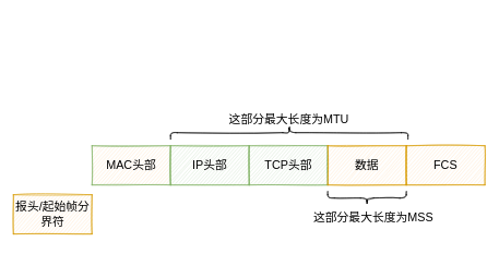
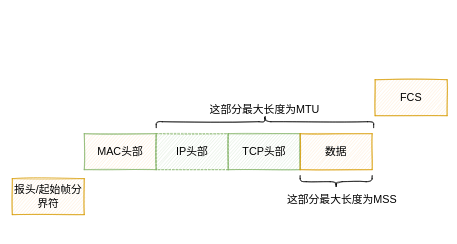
- <mxCell id="4" value="IP头部" style="rounded=0;whiteSpace=wrap;html=1;sketch=1;fontSize=18;fillColor=#d5e8d4;strokeColor=#82b366;" vertex="1" parent="1"><mxGeometry x="260" y="222" width="120" height="60" as="geometry" /></mxCell>
+ <mxCell id="4" value="IP头部" style="rounded=0;whiteSpace=wrap;html=1;sketch=1;fontSize=18;fillColor=#d5e8d4;strokeColor=#82b366;dashed=1;" vertex="1" parent="1"><mxGeometry x="260" y="222" width="120" height="60" as="geometry" /></mxCell>
- <mxCell id="7" value="FCS" style="rounded=0;whiteSpace=wrap;html=1;sketch=1;fontSize=18;fillColor=#ffe6cc;strokeColor=#d79b00;" vertex="1" parent="1"><mxGeometry x="620" y="222" width="120" height="60" as="geometry" /></mxCell>
+ <mxCell id="7" value="FCS" style="rounded=0;whiteSpace=wrap;html=1;sketch=1;fontSize=18;fillColor=#ffe6cc;strokeColor=#d79b00;" vertex="1" parent="1"><mxGeometry x="625" y="132" width="120" height="60" as="geometry" /></mxCell>
